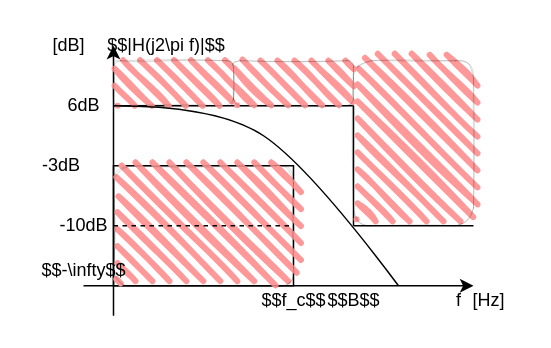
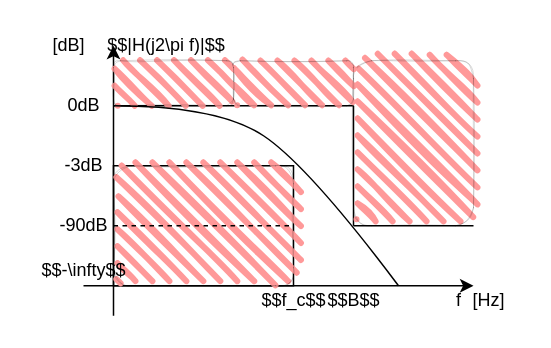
- <mxCell id="8" value="6dB" style="text;html=1;align=center;verticalAlign=middle;resizable=0;points=[];autosize=1;strokeColor=none;fillColor=none;" parent="1" vertex="1"><mxGeometry x="35" y="60" width="40" height="20" as="geometry" /></mxCell>
+ <mxCell id="8" value="0dB" style="text;html=1;align=center;verticalAlign=middle;resizable=0;points=[];autosize=1;strokeColor=none;fillColor=none;" parent="1" vertex="1"><mxGeometry x="35" y="60" width="40" height="20" as="geometry" /></mxCell>
- <mxCell id="21" value="-3dB" style="text;html=1;align=center;verticalAlign=middle;resizable=0;points=[];autosize=1;strokeColor=none;fillColor=none;" parent="1" vertex="1"><mxGeometry x="20" y="100" width="40" height="20" as="geometry" /></mxCell>
+ <mxCell id="21" value="-3dB" style="text;html=1;align=center;verticalAlign=middle;resizable=0;points=[];autosize=1;strokeColor=none;fillColor=none;" parent="1" vertex="1"><mxGeometry x="35" y="100" width="40" height="20" as="geometry" /></mxCell>
- <mxCell id="2" value="-10dB" style="text;html=1;align=center;verticalAlign=middle;resizable=0;points=[];autosize=1;strokeColor=none;fillColor=none;" parent="1" vertex="1"><mxGeometry x="30" y="140" width="50" height="20" as="geometry" /></mxCell>
+ <mxCell id="2" value="-90dB" style="text;html=1;align=center;verticalAlign=middle;resizable=0;points=[];autosize=1;strokeColor=none;fillColor=none;" parent="1" vertex="1"><mxGeometry x="30" y="140" width="50" height="20" as="geometry" /></mxCell>
